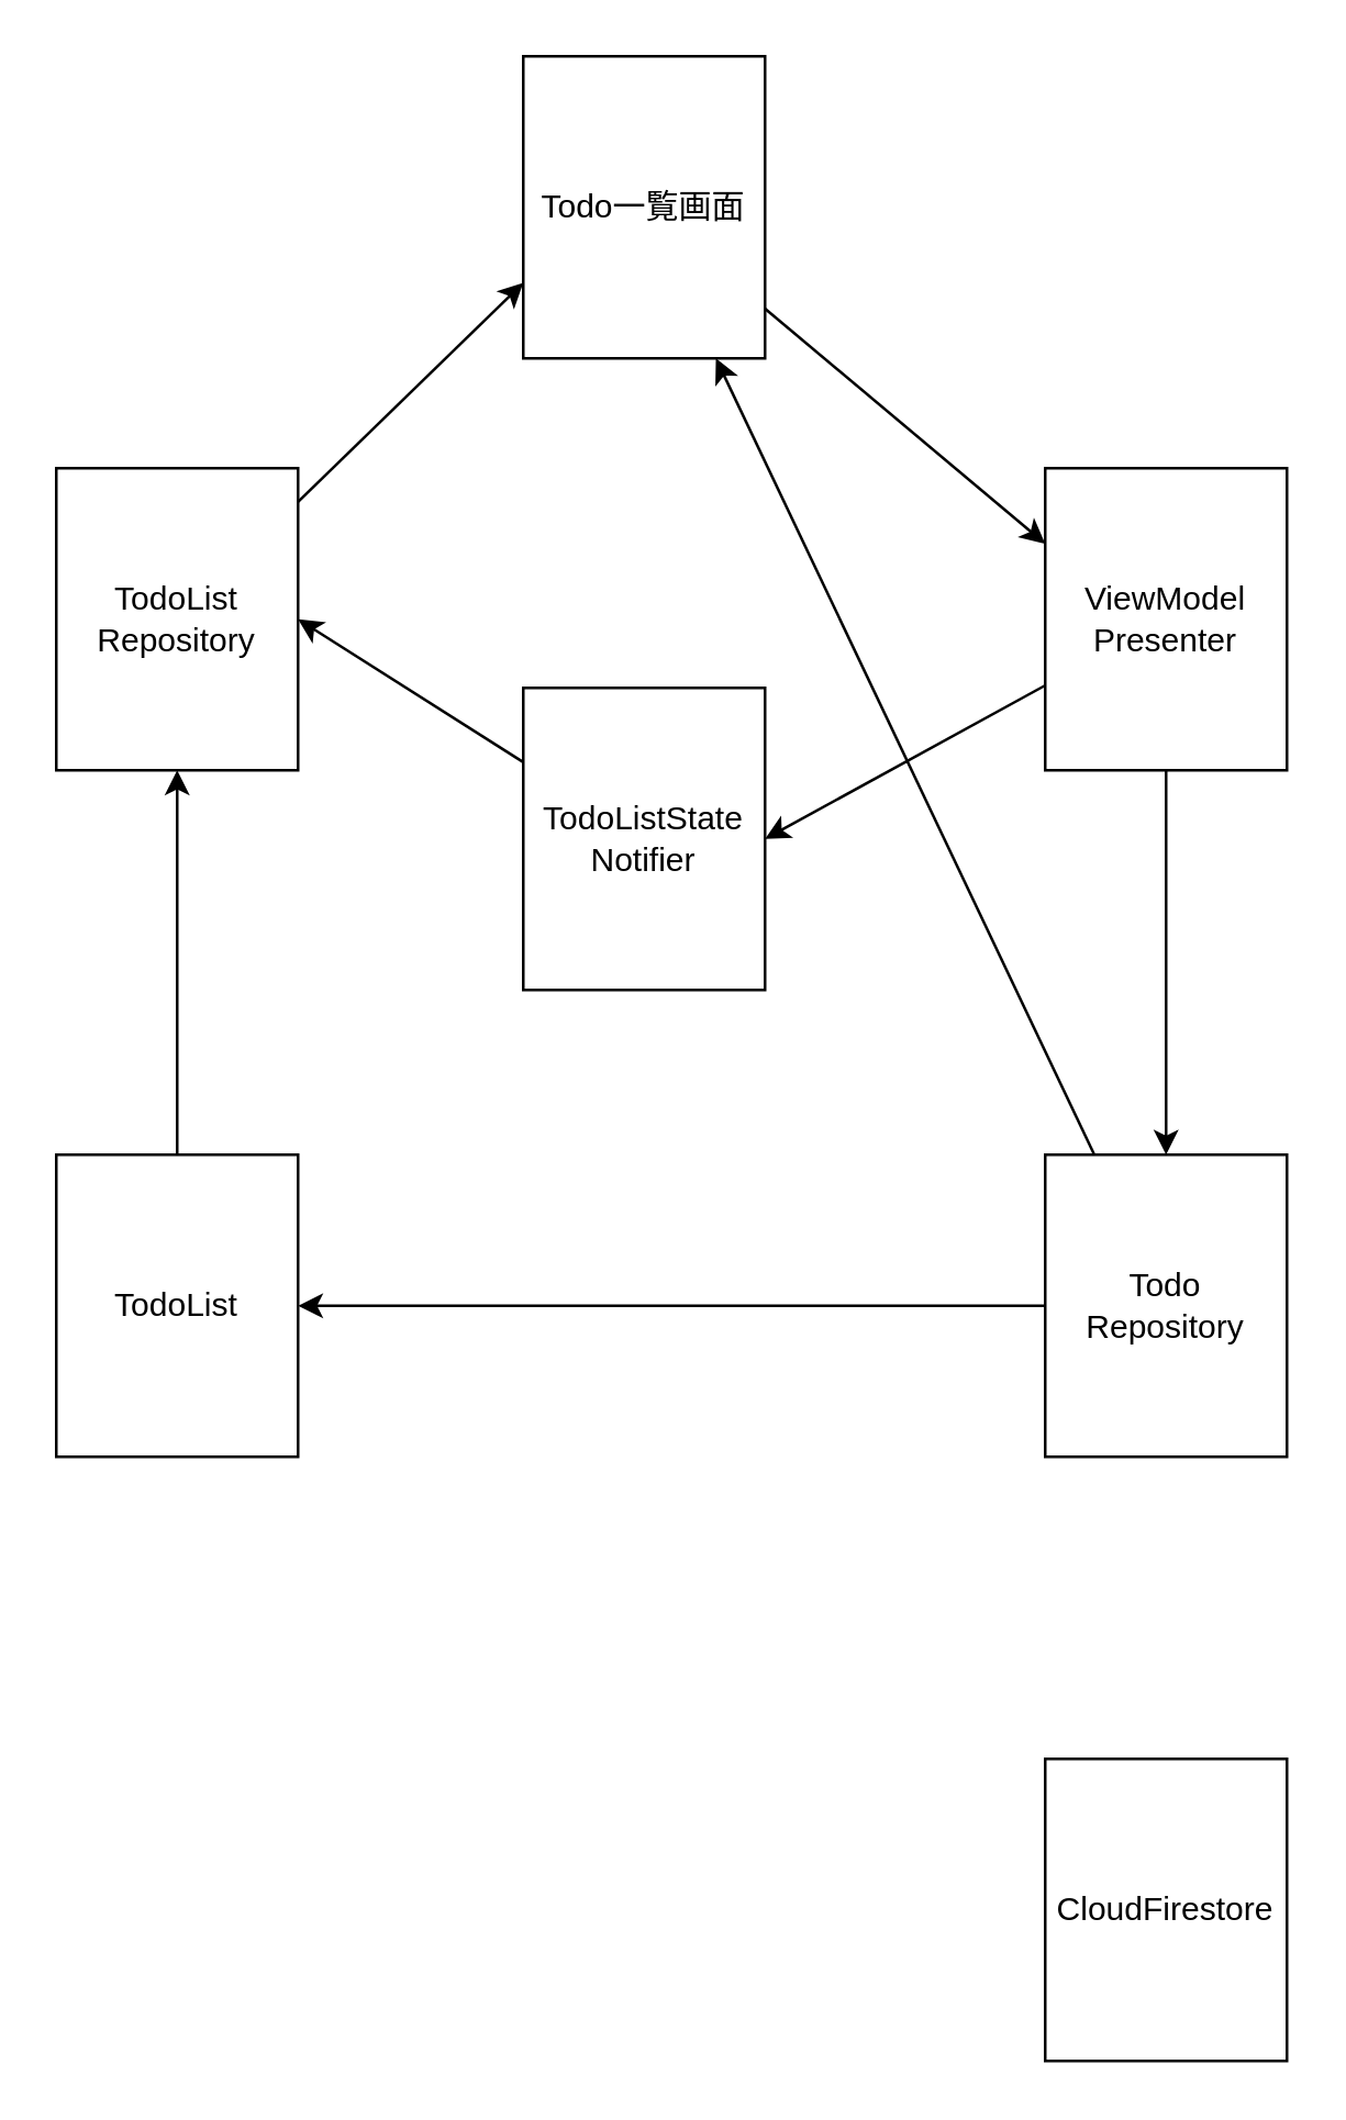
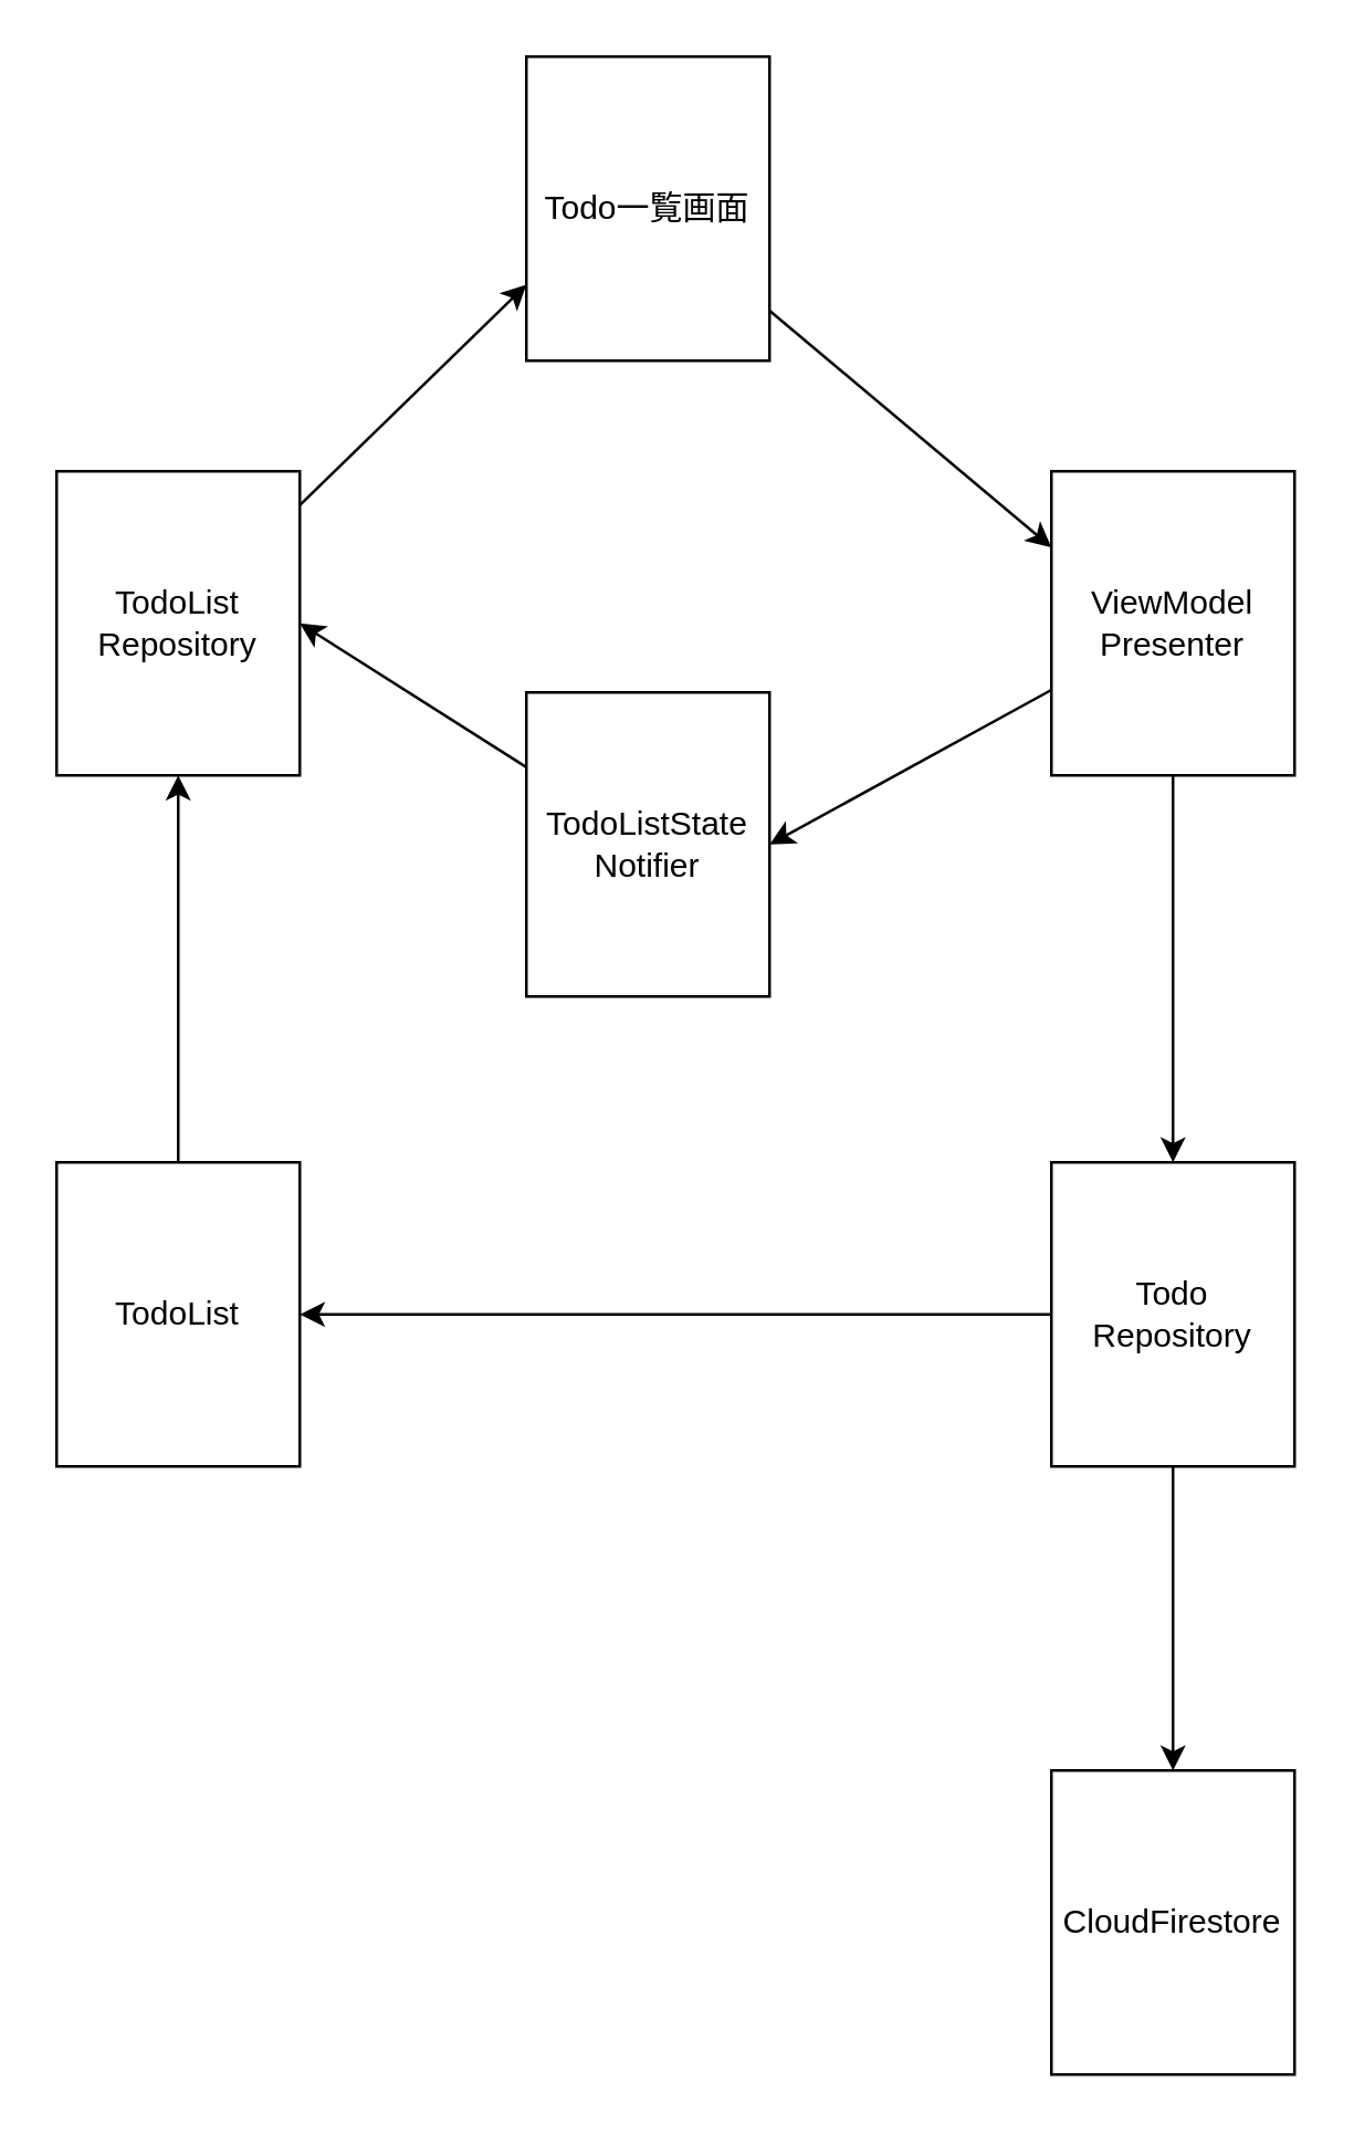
- <mxCell id="12" style="edgeStyle=none;html=1;" edge="1" parent="1" source="13" target="3"><mxGeometry relative="1" as="geometry" /></mxCell>
+ <mxCell id="12" style="edgeStyle=none;html=1;entryX=0.5;entryY=0;entryDx=0;entryDy=0;" edge="1" parent="1" source="13" target="16"><mxGeometry relative="1" as="geometry" /></mxCell>
